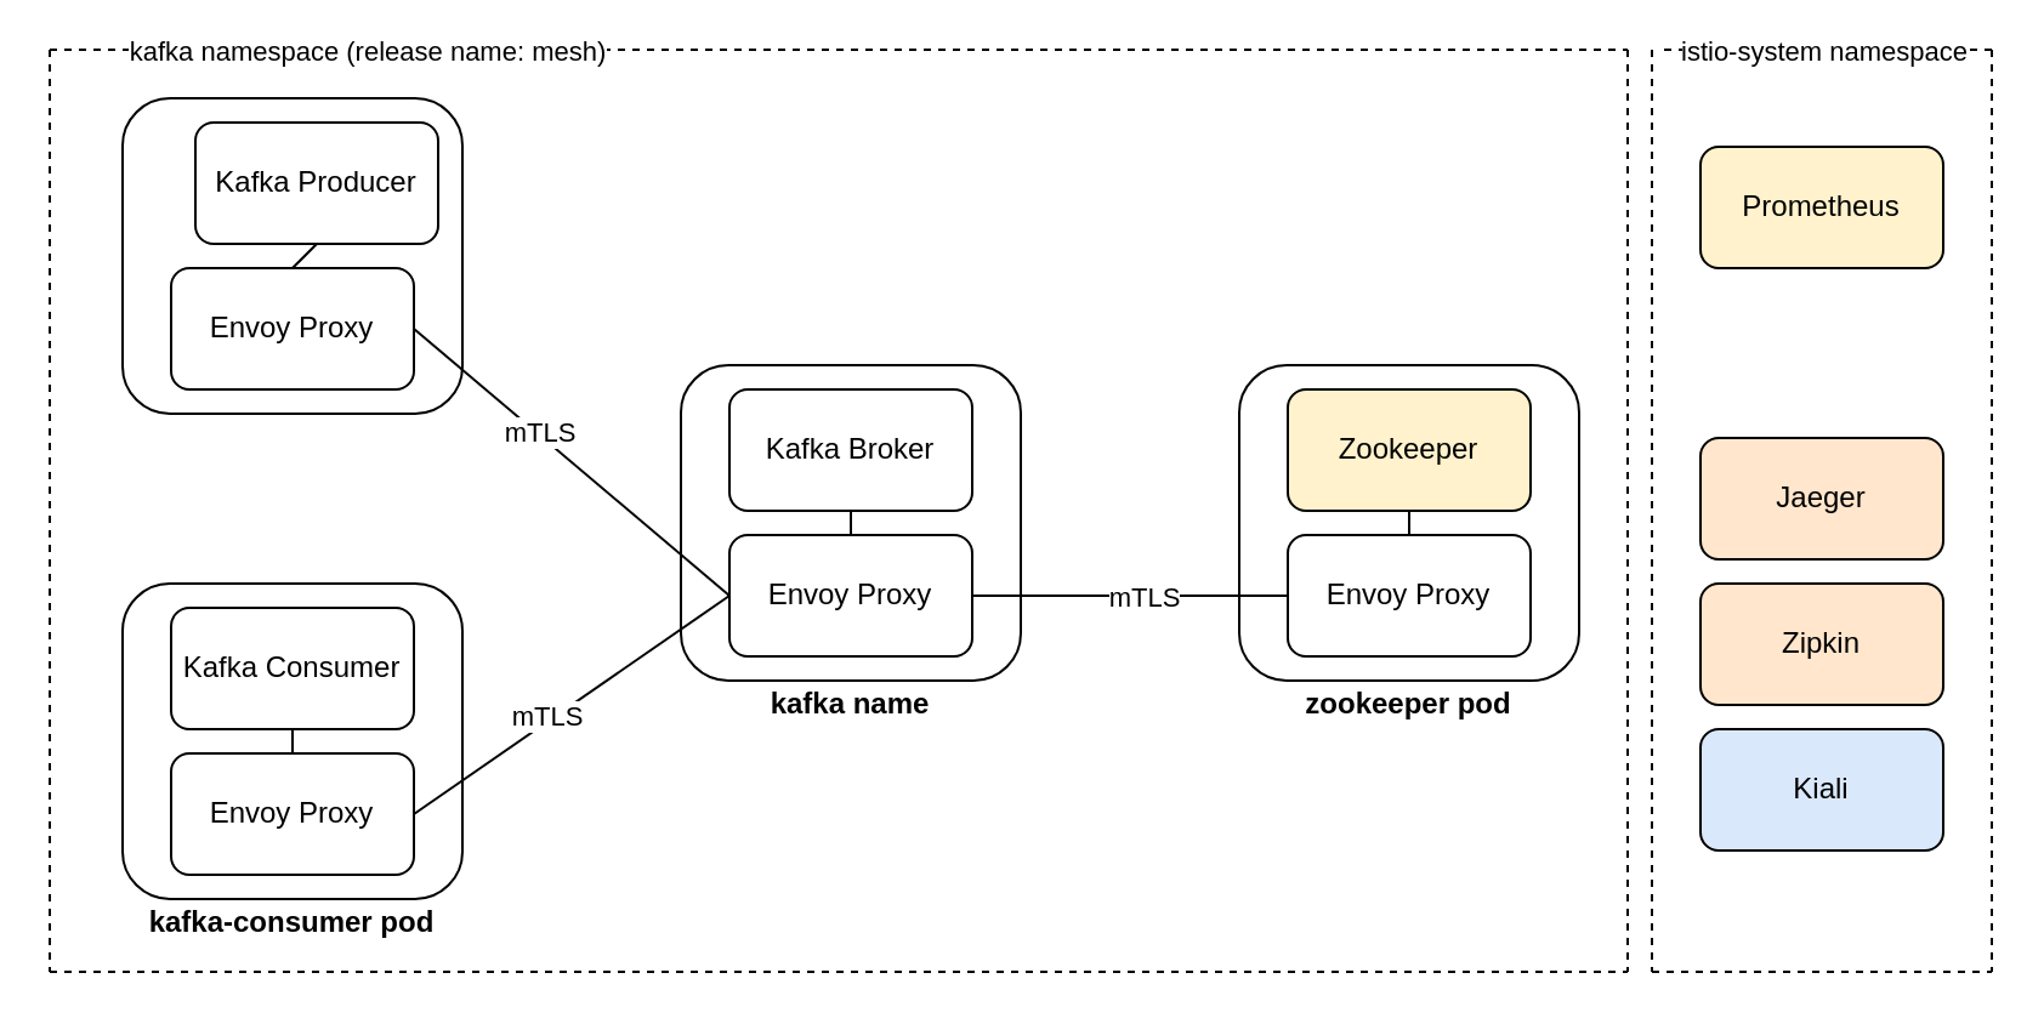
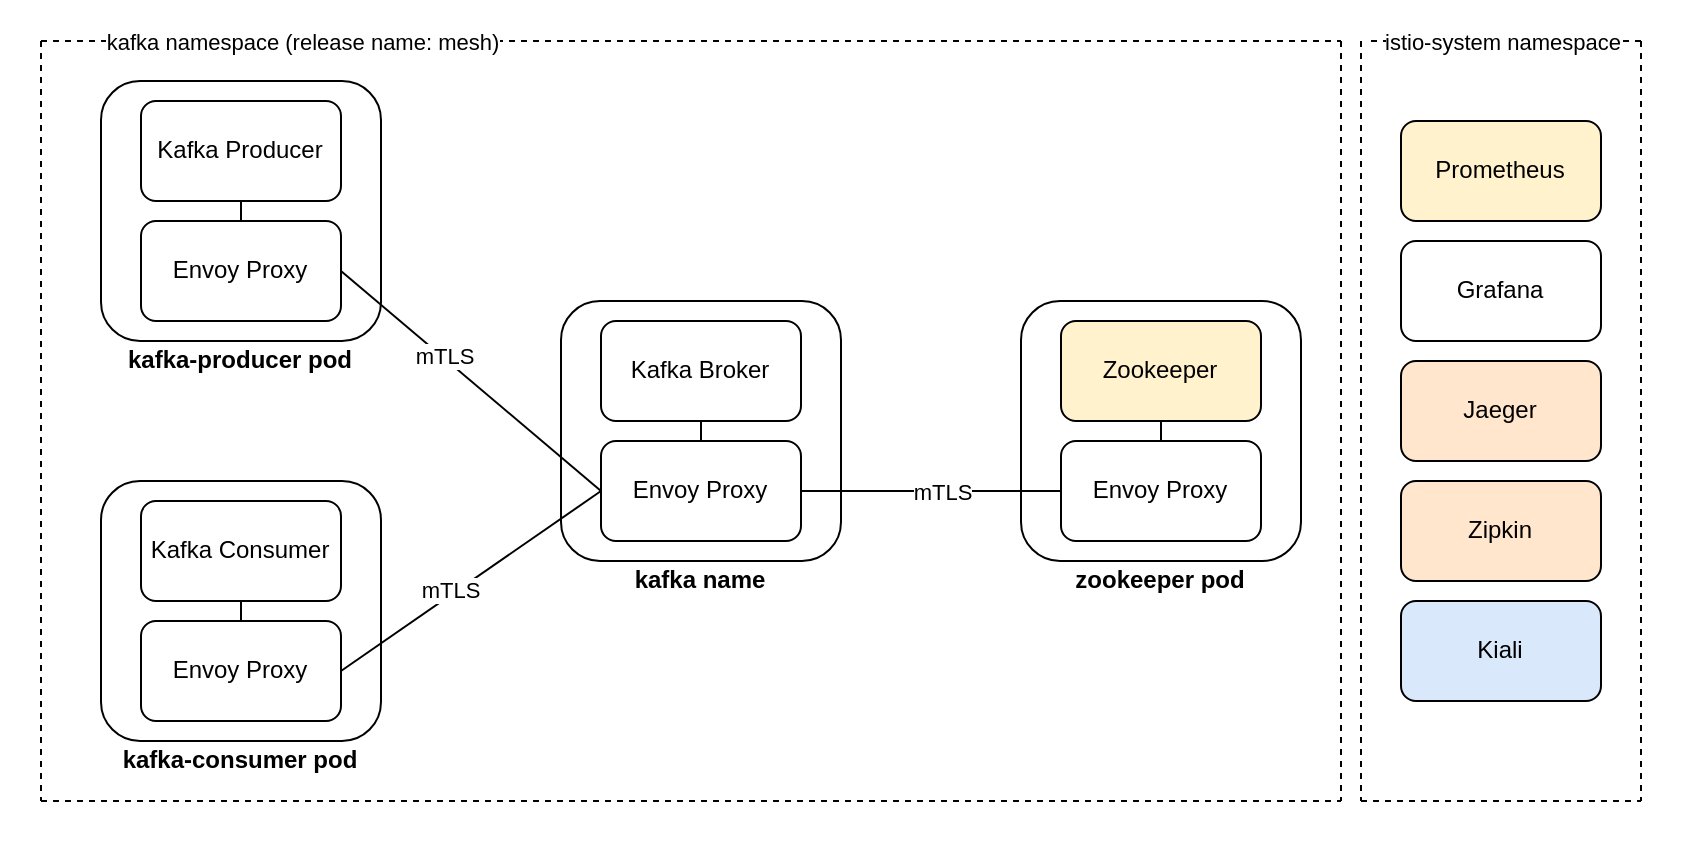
- <mxCell id="15" value="Kafka Producer" style="rounded=1;whiteSpace=wrap;html=1;" vertex="1" parent="1"><mxGeometry x="80" y="50" width="100" height="50" as="geometry" /></mxCell>
+ <mxCell id="15" value="Kafka Producer" style="rounded=1;whiteSpace=wrap;html=1;" vertex="1" parent="1"><mxGeometry x="70" y="50" width="100" height="50" as="geometry" /></mxCell>
+ <mxCell id="33" value="Grafana" style="rounded=1;whiteSpace=wrap;html=1;" vertex="1" parent="1"><mxGeometry x="700" y="120" width="100" height="50" as="geometry" /></mxCell>
+ <mxCell id="18" value="&lt;b&gt;kafka-producer pod&lt;/b&gt;" style="text;html=1;strokeColor=none;fillColor=none;align=center;verticalAlign=middle;whiteSpace=wrap;rounded=0;" vertex="1" parent="1"><mxGeometry x="60" y="170" width="120" height="20" as="geometry" /></mxCell>
